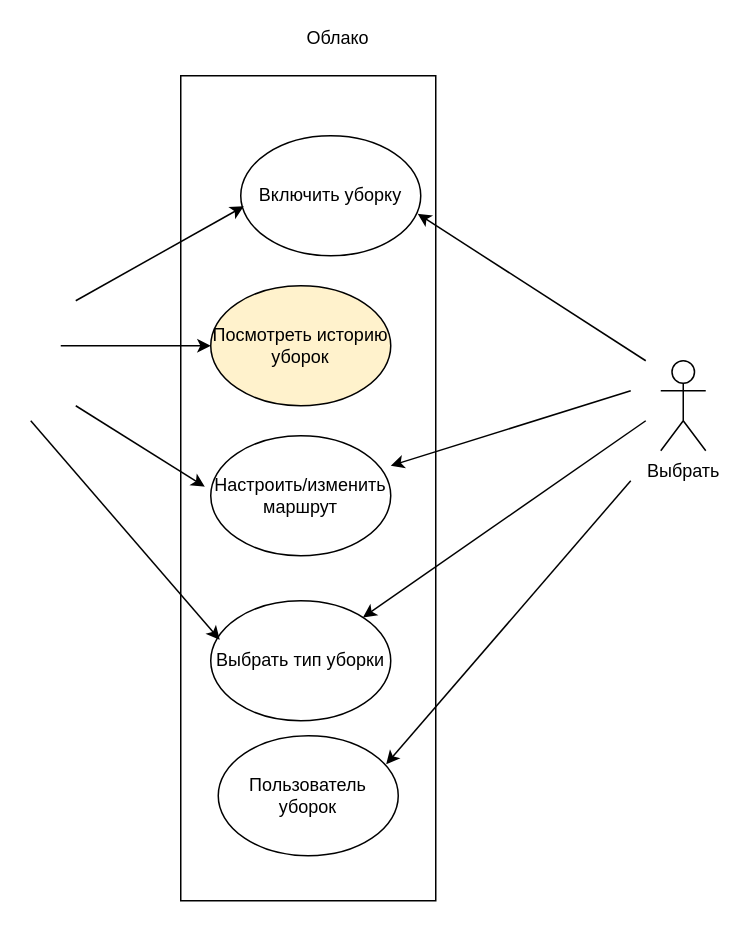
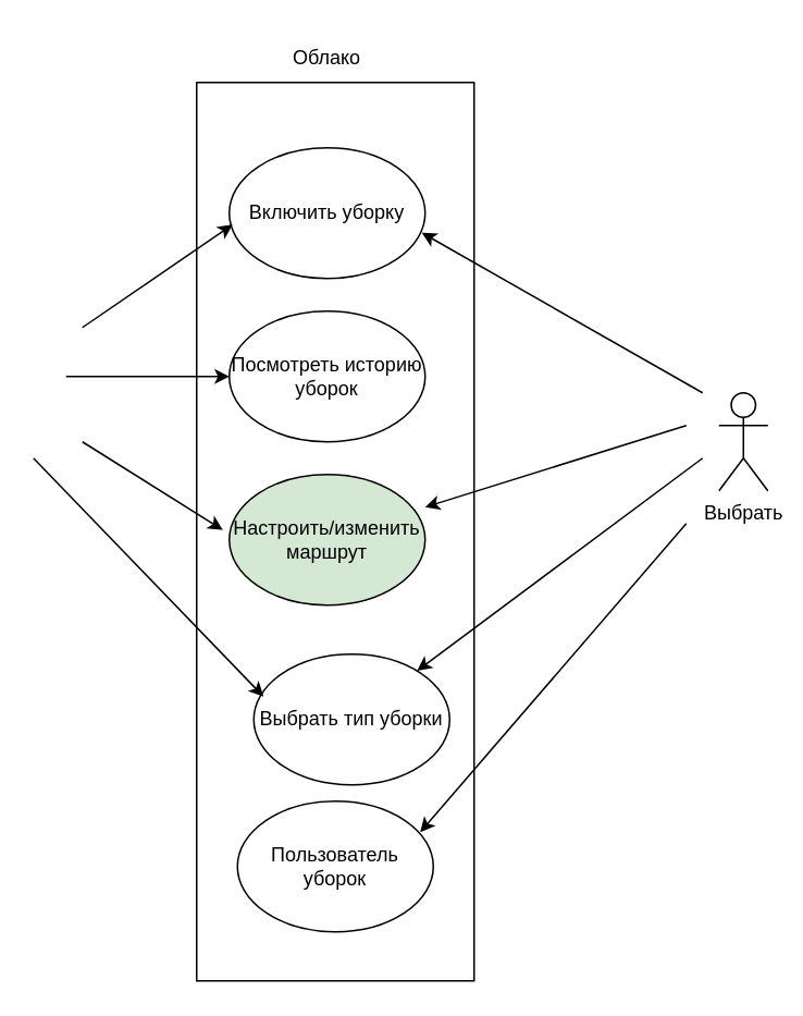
- <mxCell id="11" value="Облако" style="text;html=1;strokeColor=none;fillColor=none;align=center;verticalAlign=middle;whiteSpace=wrap;rounded=0;" parent="1" vertex="1"><mxGeometry x="195" y="10" width="60" height="30" as="geometry" /></mxCell>
+ <mxCell id="11" value="Облако" style="text;html=1;strokeColor=none;fillColor=none;align=center;verticalAlign=middle;whiteSpace=wrap;rounded=0;" parent="1" vertex="1"><mxGeometry x="170" y="20" width="60" height="30" as="geometry" /></mxCell>
- <mxCell id="3" value="Включить уборку" style="ellipse;whiteSpace=wrap;html=1;" parent="1" vertex="1"><mxGeometry x="160" y="90" width="120" height="80" as="geometry" /></mxCell>
+ <mxCell id="3" value="Включить уборку" style="ellipse;whiteSpace=wrap;html=1;" parent="1" vertex="1"><mxGeometry x="140" y="90" width="120" height="80" as="geometry" /></mxCell>
- <mxCell id="4" value="Посмотреть историю уборок" style="ellipse;whiteSpace=wrap;html=1;fillColor=#fff2cc;" parent="1" vertex="1"><mxGeometry x="140" y="190" width="120" height="80" as="geometry" /></mxCell>
+ <mxCell id="4" value="Посмотреть историю уборок" style="ellipse;whiteSpace=wrap;html=1;" parent="1" vertex="1"><mxGeometry x="140" y="190" width="120" height="80" as="geometry" /></mxCell>
- <mxCell id="5" value="Настроить/изменить маршрут" style="ellipse;whiteSpace=wrap;html=1;" parent="1" vertex="1"><mxGeometry x="140" y="290" width="120" height="80" as="geometry" /></mxCell>
+ <mxCell id="5" value="Настроить/изменить маршрут" style="ellipse;whiteSpace=wrap;html=1;fillColor=#d5e8d4;" parent="1" vertex="1"><mxGeometry x="140" y="290" width="120" height="80" as="geometry" /></mxCell>
- <mxCell id="9" value="Выбрать тип уборки" style="ellipse;whiteSpace=wrap;html=1;" parent="1" vertex="1"><mxGeometry x="140" y="400" width="120" height="80" as="geometry" /></mxCell>
+ <mxCell id="9" value="Выбрать тип уборки" style="ellipse;whiteSpace=wrap;html=1;" parent="1" vertex="1"><mxGeometry x="155" y="400" width="120" height="80" as="geometry" /></mxCell>
